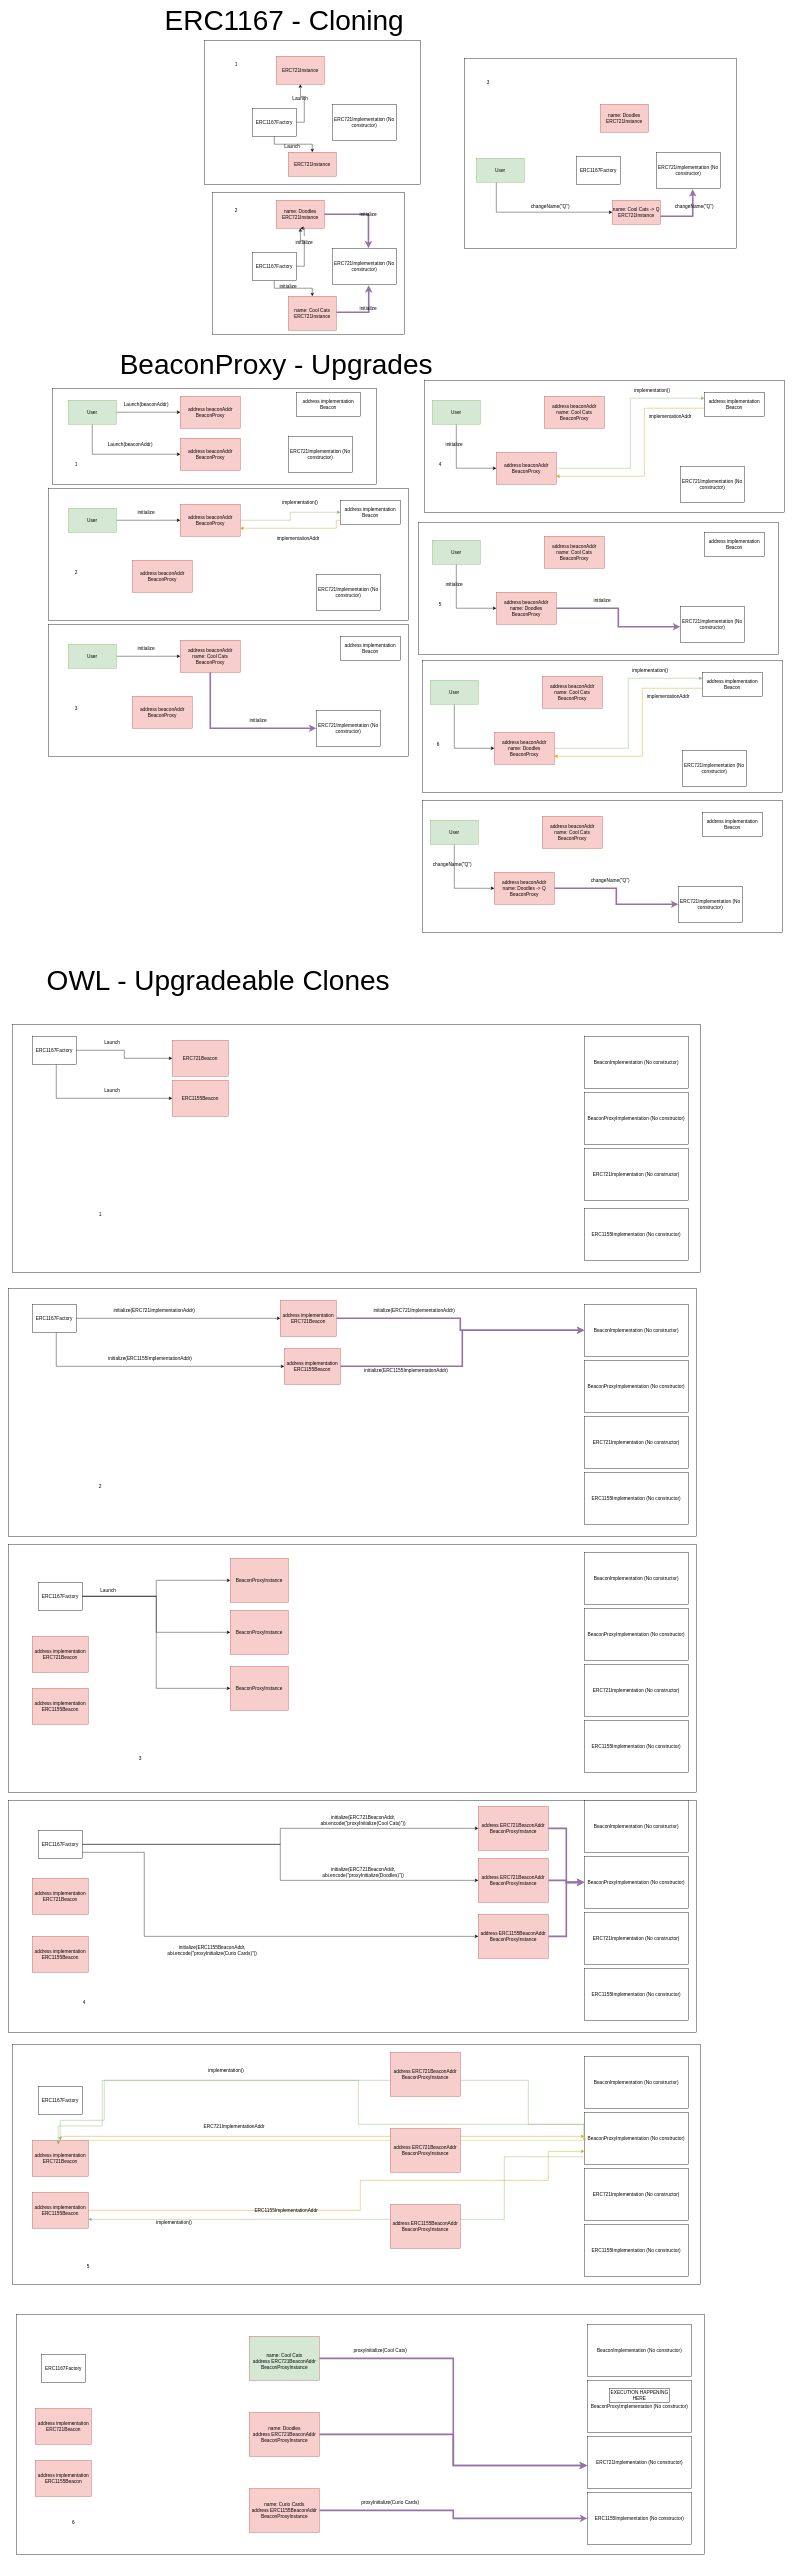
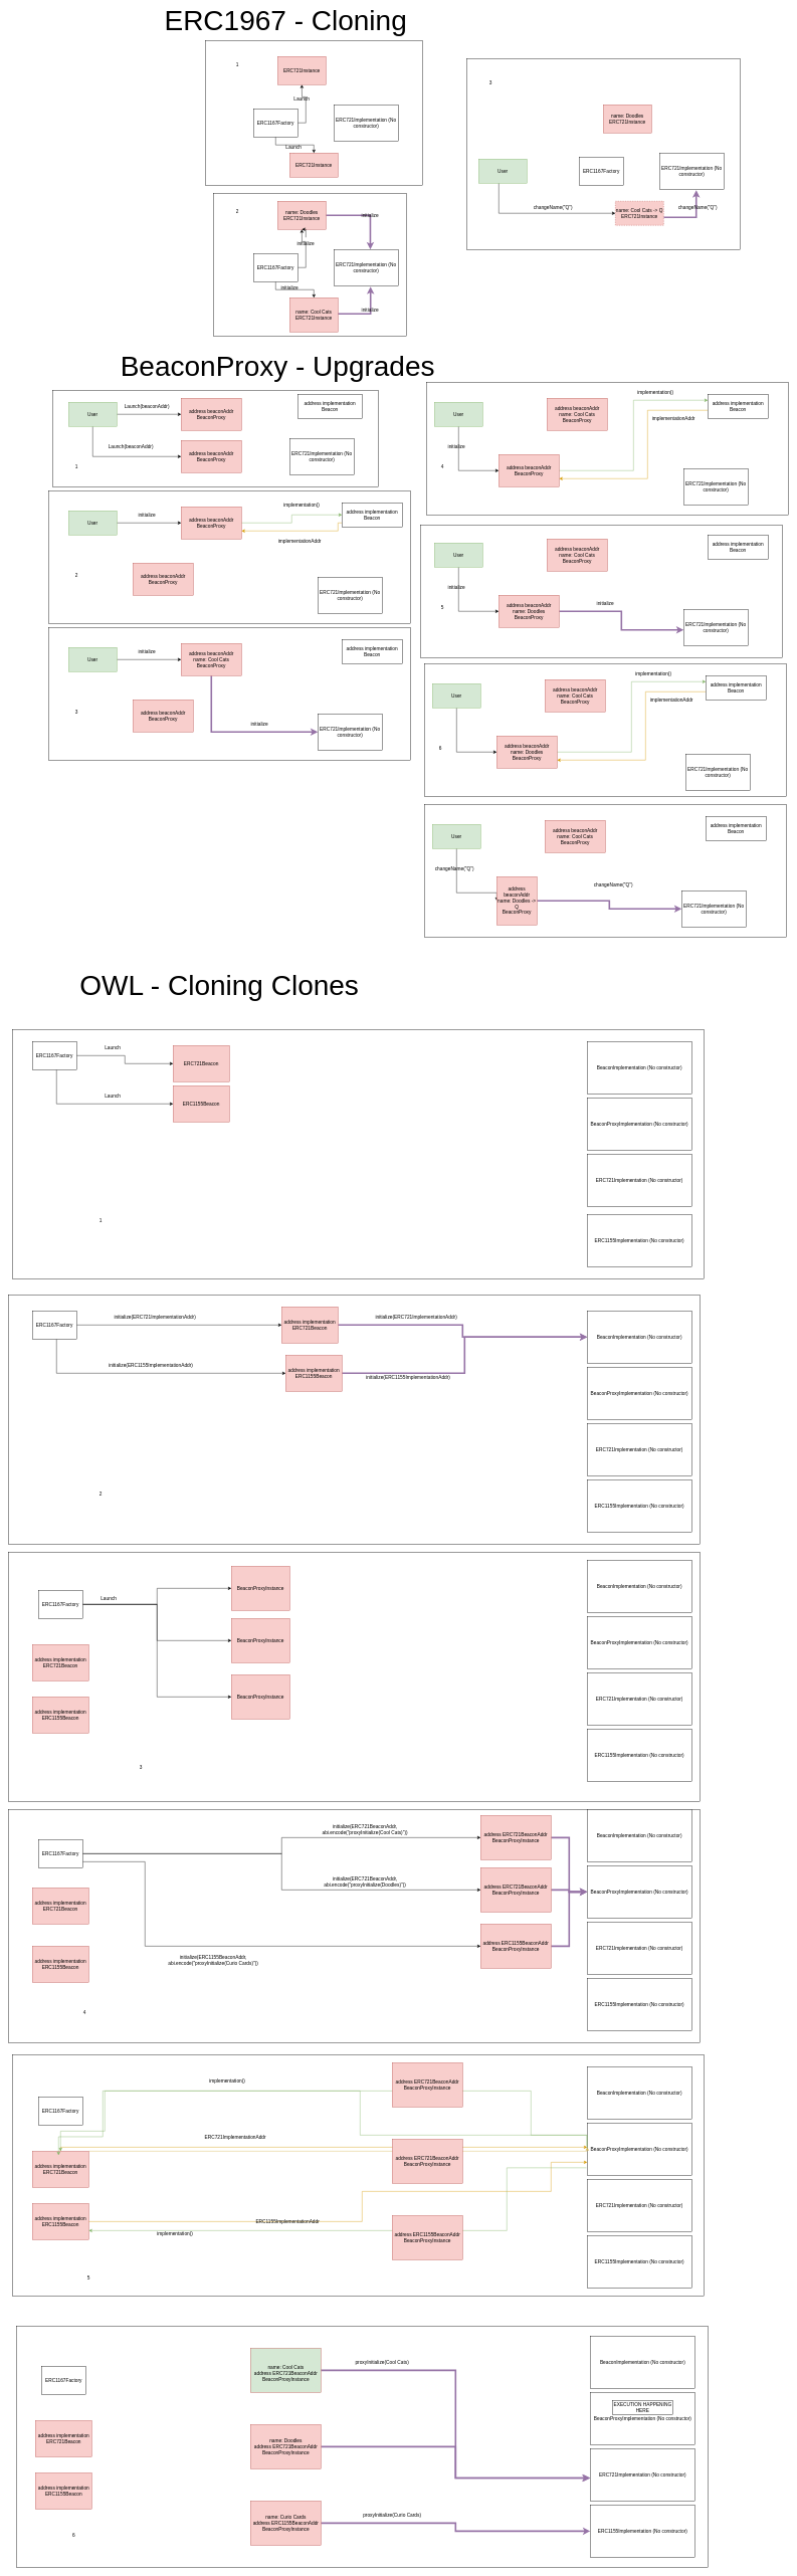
- <mxCell id="35" value="&lt;div style=&quot;font-size: 70px;&quot; align=&quot;center&quot;&gt;&lt;font style=&quot;font-size: 70px;&quot;&gt;ERC1167 - Cloning&lt;/font&gt;&lt;/div&gt;" style="text;html=1;strokeColor=none;fillColor=none;spacing=5;spacingTop=-20;whiteSpace=wrap;overflow=hidden;rounded=0;align=center;" parent="1" vertex="1"><mxGeometry x="350" y="20" width="720" height="90" as="geometry" /></mxCell>
+ <mxCell id="35" value="&lt;div style=&quot;font-size: 70px;&quot; align=&quot;center&quot;&gt;&lt;font style=&quot;font-size: 70px;&quot;&gt;ERC1967 - Cloning&lt;/font&gt;&lt;/div&gt;" style="text;html=1;strokeColor=none;fillColor=none;spacing=5;spacingTop=-20;whiteSpace=wrap;overflow=hidden;rounded=0;align=center;" parent="1" vertex="1"><mxGeometry x="350" y="20" width="720" height="90" as="geometry" /></mxCell>
- <mxCell id="40" value="name: Cool Cats -&amp;gt; Q&lt;br&gt;&lt;div&gt;ERC721Instance&lt;/div&gt;" style="rounded=0;whiteSpace=wrap;html=1;fillColor=#f8cecc;strokeColor=#b85450;" parent="1" vertex="1"><mxGeometry x="1530" y="500" width="120" height="60" as="geometry" /></mxCell>
+ <mxCell id="40" value="name: Cool Cats -&amp;gt; Q&lt;br&gt;&lt;div&gt;ERC721Instance&lt;/div&gt;" style="rounded=0;whiteSpace=wrap;html=1;fillColor=#f8cecc;strokeColor=#b85450;dashed=1;" parent="1" vertex="1"><mxGeometry x="1530" y="500" width="120" height="60" as="geometry" /></mxCell>
- <mxCell id="124" value="&lt;div&gt;address beaconAddr&lt;/div&gt;&lt;div&gt;name: Doodles -&amp;gt; Q&lt;br&gt;&lt;/div&gt;&lt;div&gt;BeaconProxy&lt;/div&gt;" style="rounded=0;whiteSpace=wrap;html=1;fontSize=12;fillColor=#f8cecc;strokeColor=#b85450;" parent="1" vertex="1"><mxGeometry x="1235" y="2180" width="150" height="80" as="geometry" /></mxCell>
+ <mxCell id="124" value="&lt;div&gt;address beaconAddr&lt;/div&gt;&lt;div&gt;name: Doodles -&amp;gt; Q&lt;br&gt;&lt;/div&gt;&lt;div&gt;BeaconProxy&lt;/div&gt;" style="rounded=0;whiteSpace=wrap;html=1;fontSize=12;fillColor=#f8cecc;strokeColor=#b85450;" parent="1" vertex="1"><mxGeometry x="1235" y="2180" width="100" height="120" as="geometry" /></mxCell>
- <mxCell id="127" value="&lt;font style=&quot;font-size: 70px;&quot;&gt;OWL - Upgradeable Clones&lt;br&gt;&lt;/font&gt;" style="text;html=1;strokeColor=none;fillColor=none;spacing=5;spacingTop=-20;whiteSpace=wrap;overflow=hidden;rounded=0;align=center;" parent="1" vertex="1"><mxGeometry x="25" y="2420" width="1040" height="90" as="geometry" /></mxCell>
+ <mxCell id="127" value="&lt;font style=&quot;font-size: 70px;&quot;&gt;OWL - Cloning Clones&lt;br&gt;&lt;/font&gt;" style="text;html=1;strokeColor=none;fillColor=none;spacing=5;spacingTop=-20;whiteSpace=wrap;overflow=hidden;rounded=0;align=center;" parent="1" vertex="1"><mxGeometry x="25" y="2420" width="1040" height="90" as="geometry" /></mxCell>
